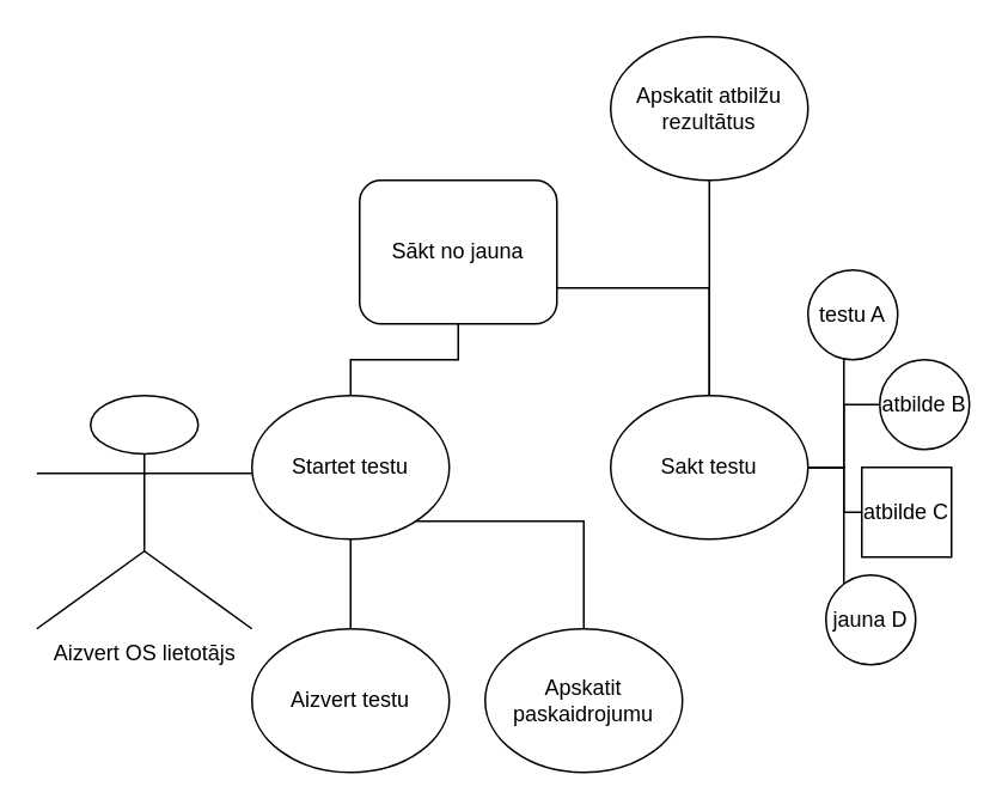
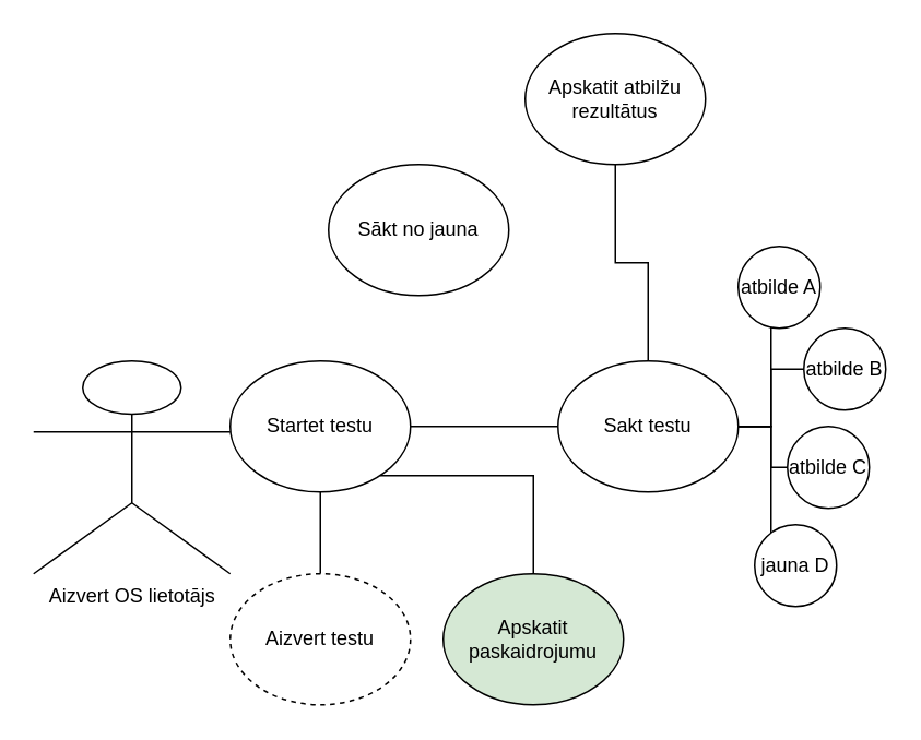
- <mxCell id="20" value="Apskatit atbilžu rezultātus" style="ellipse;whiteSpace=wrap;html=1;" vertex="1" parent="1"><mxGeometry x="340" y="20" width="110" height="80" as="geometry" /></mxCell>
+ <mxCell id="20" value="Apskatit atbilžu rezultātus" style="ellipse;whiteSpace=wrap;html=1;" vertex="1" parent="1"><mxGeometry x="320" y="20" width="110" height="80" as="geometry" /></mxCell>
- <mxCell id="21" value="Sākt no jauna" style="whiteSpace=wrap;html=1;rounded=1;" vertex="1" parent="1"><mxGeometry x="200" y="100" width="110" height="80" as="geometry" /></mxCell>
+ <mxCell id="21" value="Sākt no jauna" style="ellipse;whiteSpace=wrap;html=1;" vertex="1" parent="1"><mxGeometry x="200" y="100" width="110" height="80" as="geometry" /></mxCell>
- <mxCell id="14" style="edgeStyle=orthogonalEdgeStyle;rounded=0;orthogonalLoop=1;jettySize=auto;html=1;endArrow=none;endFill=0;" edge="1" parent="1" source="15" target="21"><mxGeometry relative="1" as="geometry"><Array as="points"><mxPoint x="395" y="160" /><mxPoint x="255" y="160" /></Array></mxGeometry></mxCell>
- <mxCell id="16" value="testu A" style="ellipse;whiteSpace=wrap;html=1;" vertex="1" parent="1"><mxGeometry x="450" y="150" width="50" height="50" as="geometry" /></mxCell>
+ <mxCell id="16" value="atbilde A" style="ellipse;whiteSpace=wrap;html=1;" vertex="1" parent="1"><mxGeometry x="450" y="150" width="50" height="50" as="geometry" /></mxCell>
- <mxCell id="5" style="edgeStyle=orthogonalEdgeStyle;rounded=0;orthogonalLoop=1;jettySize=auto;html=1;endArrow=none;endFill=0;" edge="1" parent="1" source="6" target="21"><mxGeometry relative="1" as="geometry" /></mxCell>
+ <mxCell id="5" style="edgeStyle=orthogonalEdgeStyle;rounded=0;orthogonalLoop=1;jettySize=auto;html=1;entryX=0;entryY=0.5;entryDx=0;entryDy=0;endArrow=none;endFill=0;" edge="1" parent="1" source="6" target="15"><mxGeometry relative="1" as="geometry" /></mxCell>
- <mxCell id="18" value="atbilde C" style="whiteSpace=wrap;html=1;rounded=0;" vertex="1" parent="1"><mxGeometry x="480" y="260" width="50" height="50" as="geometry" /></mxCell>
+ <mxCell id="18" value="atbilde C" style="ellipse;whiteSpace=wrap;html=1;" vertex="1" parent="1"><mxGeometry x="480" y="260" width="50" height="50" as="geometry" /></mxCell>
- <mxCell id="7" value="Aizvert testu" style="ellipse;whiteSpace=wrap;html=1;" vertex="1" parent="1"><mxGeometry x="140" y="350" width="110" height="80" as="geometry" /></mxCell>
+ <mxCell id="7" value="Aizvert testu" style="ellipse;whiteSpace=wrap;html=1;dashed=1;" vertex="1" parent="1"><mxGeometry x="140" y="350" width="110" height="80" as="geometry" /></mxCell>
- <mxCell id="8" value="Apskatit paskaidrojumu" style="ellipse;whiteSpace=wrap;html=1;" vertex="1" parent="1"><mxGeometry x="270" y="350" width="110" height="80" as="geometry" /></mxCell>
+ <mxCell id="8" value="Apskatit paskaidrojumu" style="ellipse;whiteSpace=wrap;html=1;fillColor=#d5e8d4;" vertex="1" parent="1"><mxGeometry x="270" y="350" width="110" height="80" as="geometry" /></mxCell>
